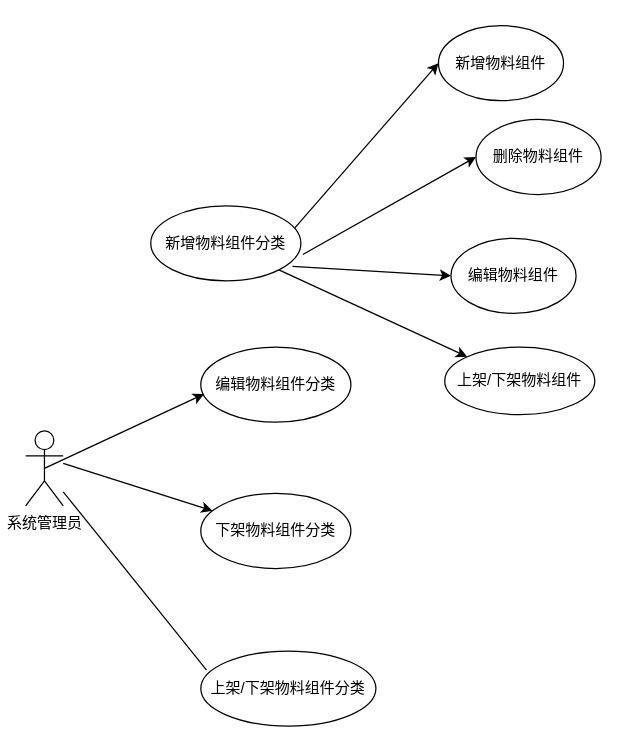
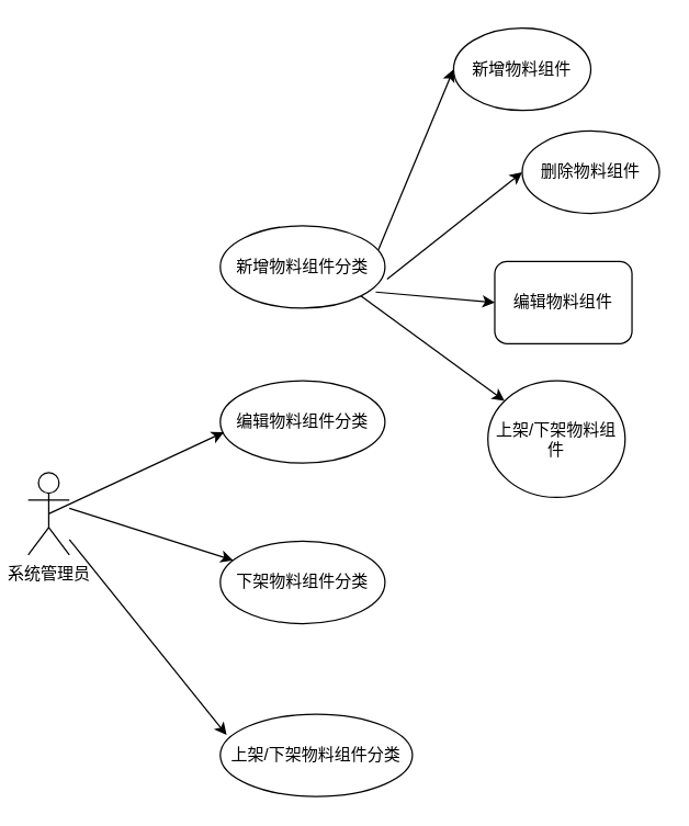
- <mxCell id="10" value="新增物料组件" style="ellipse;whiteSpace=wrap;html=1;" vertex="1" parent="1"><mxGeometry x="350" y="20" width="100" height="60" as="geometry" /></mxCell>
+ <mxCell id="10" value="新增物料组件" style="ellipse;whiteSpace=wrap;html=1;" vertex="1" parent="1"><mxGeometry x="330" y="20" width="100" height="60" as="geometry" /></mxCell>
- <mxCell id="3" value="新增物料组件分类" style="ellipse;whiteSpace=wrap;html=1;" vertex="1" parent="1"><mxGeometry x="120" y="164" width="120" height="60" as="geometry" /></mxCell>
+ <mxCell id="3" value="新增物料组件分类" style="ellipse;whiteSpace=wrap;html=1;" vertex="1" parent="1"><mxGeometry x="160" y="164" width="120" height="60" as="geometry" /></mxCell>
- <mxCell id="14" value="编辑物料组件" style="ellipse;whiteSpace=wrap;html=1;" vertex="1" parent="1"><mxGeometry x="360" y="190" width="100" height="60" as="geometry" /></mxCell>
+ <mxCell id="14" value="编辑物料组件" style="whiteSpace=wrap;html=1;rounded=1;" vertex="1" parent="1"><mxGeometry x="360" y="190" width="100" height="60" as="geometry" /></mxCell>
- <mxCell id="15" value="上架/下架物料组件" style="ellipse;whiteSpace=wrap;html=1;" vertex="1" parent="1"><mxGeometry x="355" y="277" width="120" height="54" as="geometry" /></mxCell>
+ <mxCell id="15" value="上架/下架物料组件" style="ellipse;whiteSpace=wrap;html=1;" vertex="1" parent="1"><mxGeometry x="355" y="277" width="100" height="85" as="geometry" /></mxCell>
- <mxCell id="9" value="" style="endArrow=none;html=1;rounded=0;entryX=0.033;entryY=0.254;entryDx=0;entryDy=0;entryPerimeter=0;" edge="1" parent="1" source="2" target="6"><mxGeometry width="50" height="50" relative="1" as="geometry"><mxPoint x="300" y="220" as="sourcePoint" /><mxPoint x="350" y="170" as="targetPoint" /></mxGeometry></mxCell>
+ <mxCell id="9" value="" style="endArrow=classic;html=1;rounded=0;entryX=0.033;entryY=0.254;entryDx=0;entryDy=0;entryPerimeter=0;" edge="1" parent="1" source="2" target="6"><mxGeometry width="50" height="50" relative="1" as="geometry"><mxPoint x="300" y="220" as="sourcePoint" /><mxPoint x="350" y="170" as="targetPoint" /></mxGeometry></mxCell>
